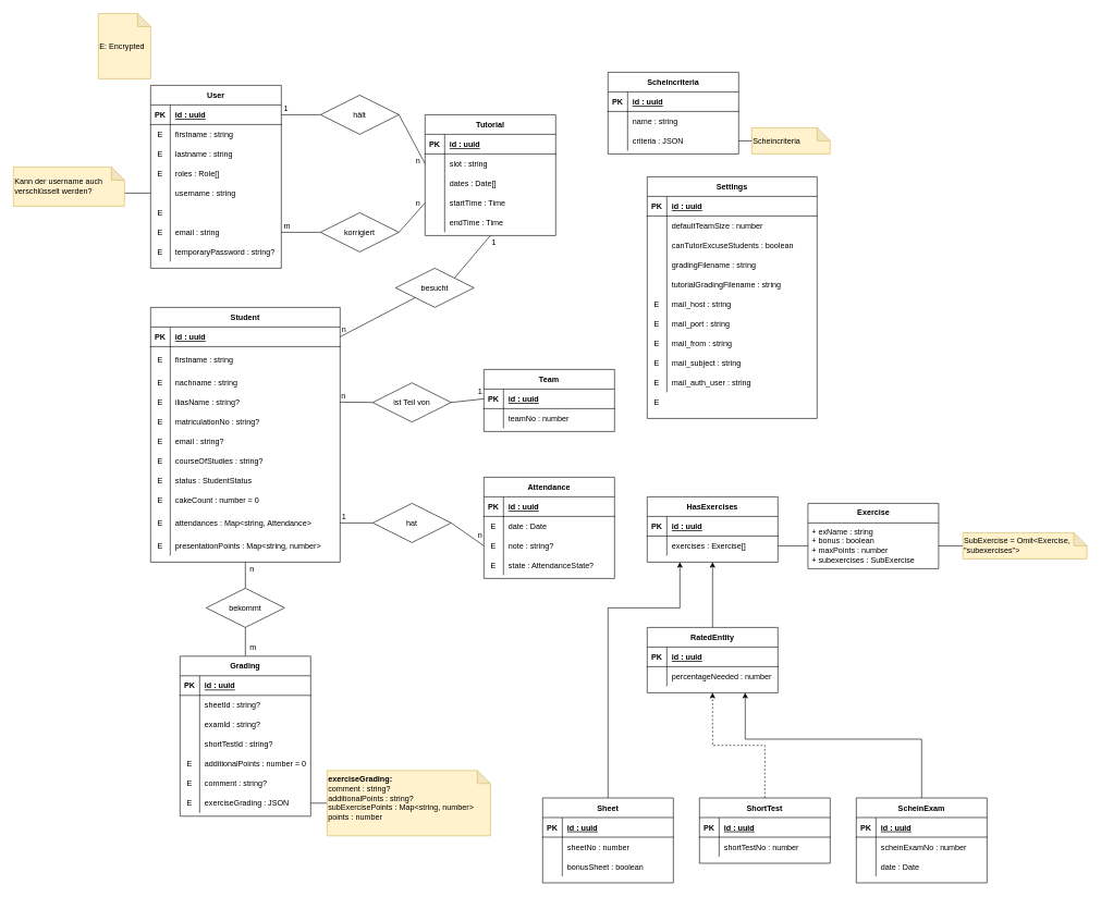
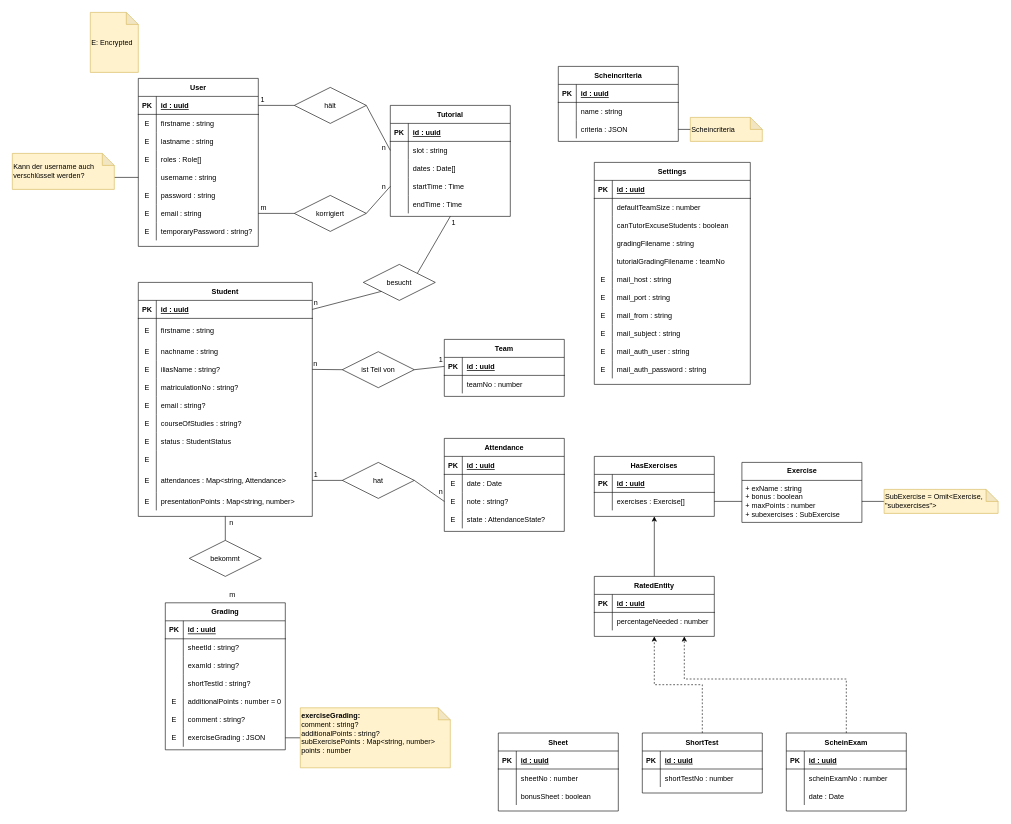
+ <mxCell id="20" value="password : string" style="shape=partialRectangle;connectable=0;fillColor=none;top=0;left=0;bottom=0;right=0;align=left;spacingLeft=6;overflow=hidden;labelBackgroundColor=none;" parent="18" vertex="1"><mxGeometry x="30" width="170" height="30" as="geometry" /></mxCell>
- <mxCell id="181" value="tutorialGradingFilename : string" style="shape=partialRectangle;connectable=0;fillColor=none;top=0;left=0;bottom=0;right=0;align=left;spacingLeft=6;overflow=hidden;labelBackgroundColor=none;" parent="179" vertex="1"><mxGeometry x="30" width="230" height="30" as="geometry" /></mxCell>
+ <mxCell id="181" value="tutorialGradingFilename : teamNo" style="shape=partialRectangle;connectable=0;fillColor=none;top=0;left=0;bottom=0;right=0;align=left;spacingLeft=6;overflow=hidden;labelBackgroundColor=none;" parent="179" vertex="1"><mxGeometry x="30" width="230" height="30" as="geometry" /></mxCell>
- <mxCell id="89" value="&lt;span style=&quot;&quot;&gt;besucht&lt;/span&gt;" style="shape=rhombus;perimeter=rhombusPerimeter;whiteSpace=wrap;html=1;align=center;labelBackgroundColor=none;" parent="1" vertex="1"><mxGeometry x="605" y="410" width="120" height="60" as="geometry" /></mxCell>
+ <mxCell id="89" value="&lt;span style=&quot;&quot;&gt;besucht&lt;/span&gt;" style="shape=rhombus;perimeter=rhombusPerimeter;whiteSpace=wrap;html=1;align=center;labelBackgroundColor=none;" parent="1" vertex="1"><mxGeometry x="605" y="440" width="120" height="60" as="geometry" /></mxCell>
+ <mxCell id="199" value="mail_auth_password : string" style="shape=partialRectangle;connectable=0;fillColor=none;top=0;left=0;bottom=0;right=0;align=left;spacingLeft=6;overflow=hidden;labelBackgroundColor=none;" parent="197" vertex="1"><mxGeometry x="30" width="230" height="30" as="geometry" /></mxCell>
- <mxCell id="81" value="cakeCount : number = 0" style="shape=partialRectangle;connectable=0;fillColor=none;top=0;left=0;bottom=0;right=0;align=left;spacingLeft=6;overflow=hidden;labelBackgroundColor=none;" parent="79" vertex="1"><mxGeometry x="30" width="260" height="30" as="geometry" /></mxCell>
- <mxCell id="213" style="edgeStyle=orthogonalEdgeStyle;rounded=0;orthogonalLoop=1;jettySize=auto;html=1;exitX=0.5;exitY=0;exitDx=0;exitDy=0;entryX=0.25;entryY=1;entryDx=0;entryDy=0;labelBackgroundColor=none;" parent="1" source="214" target="243" edge="1"><mxGeometry relative="1" as="geometry"><Array as="points"><mxPoint x="930" y="930" /><mxPoint x="1040" y="930" /></Array></mxGeometry></mxCell>
- <mxCell id="125" style="edgeStyle=none;rounded=0;orthogonalLoop=1;jettySize=auto;html=1;exitX=0.5;exitY=0;exitDx=0;exitDy=0;entryX=0.5;entryY=1;entryDx=0;entryDy=0;endArrow=none;endFill=0;labelBackgroundColor=none;" parent="1" source="126" target="151" edge="1"><mxGeometry relative="1" as="geometry" /></mxCell>
- <mxCell id="232" style="edgeStyle=orthogonalEdgeStyle;rounded=0;orthogonalLoop=1;jettySize=auto;html=1;exitX=0.5;exitY=0;exitDx=0;exitDy=0;entryX=0.75;entryY=1;entryDx=0;entryDy=0;labelBackgroundColor=none;" parent="1" source="233" target="201" edge="1"><mxGeometry relative="1" as="geometry"><Array as="points"><mxPoint x="1410" y="1131" /><mxPoint x="1140" y="1131" /></Array></mxGeometry></mxCell>
+ <mxCell id="232" style="edgeStyle=orthogonalEdgeStyle;rounded=0;orthogonalLoop=1;jettySize=auto;html=1;exitX=0.5;exitY=0;exitDx=0;exitDy=0;entryX=0.75;entryY=1;entryDx=0;entryDy=0;labelBackgroundColor=none;dashed=1;" parent="1" source="233" target="201" edge="1"><mxGeometry relative="1" as="geometry"><Array as="points"><mxPoint x="1410" y="1131" /><mxPoint x="1140" y="1131" /></Array></mxGeometry></mxCell>
